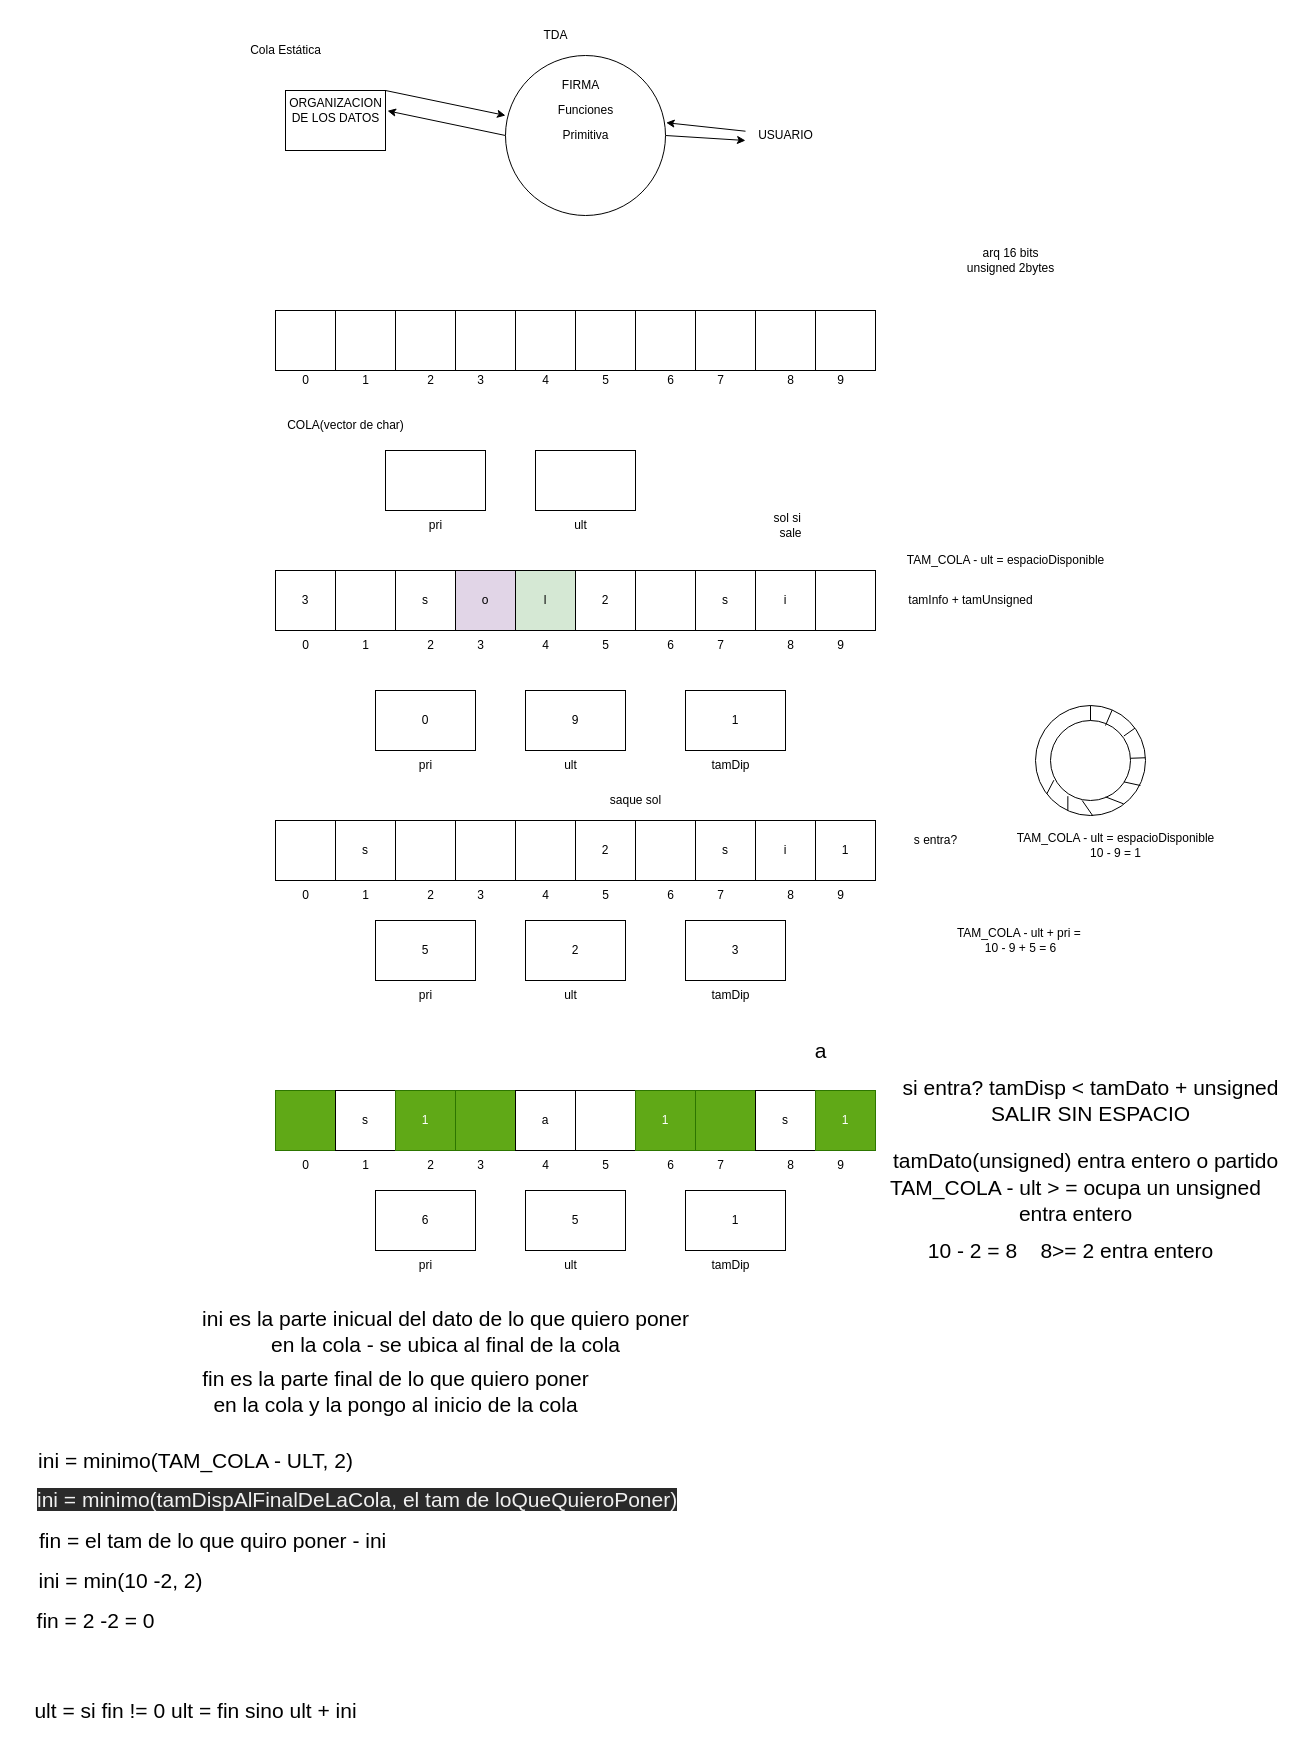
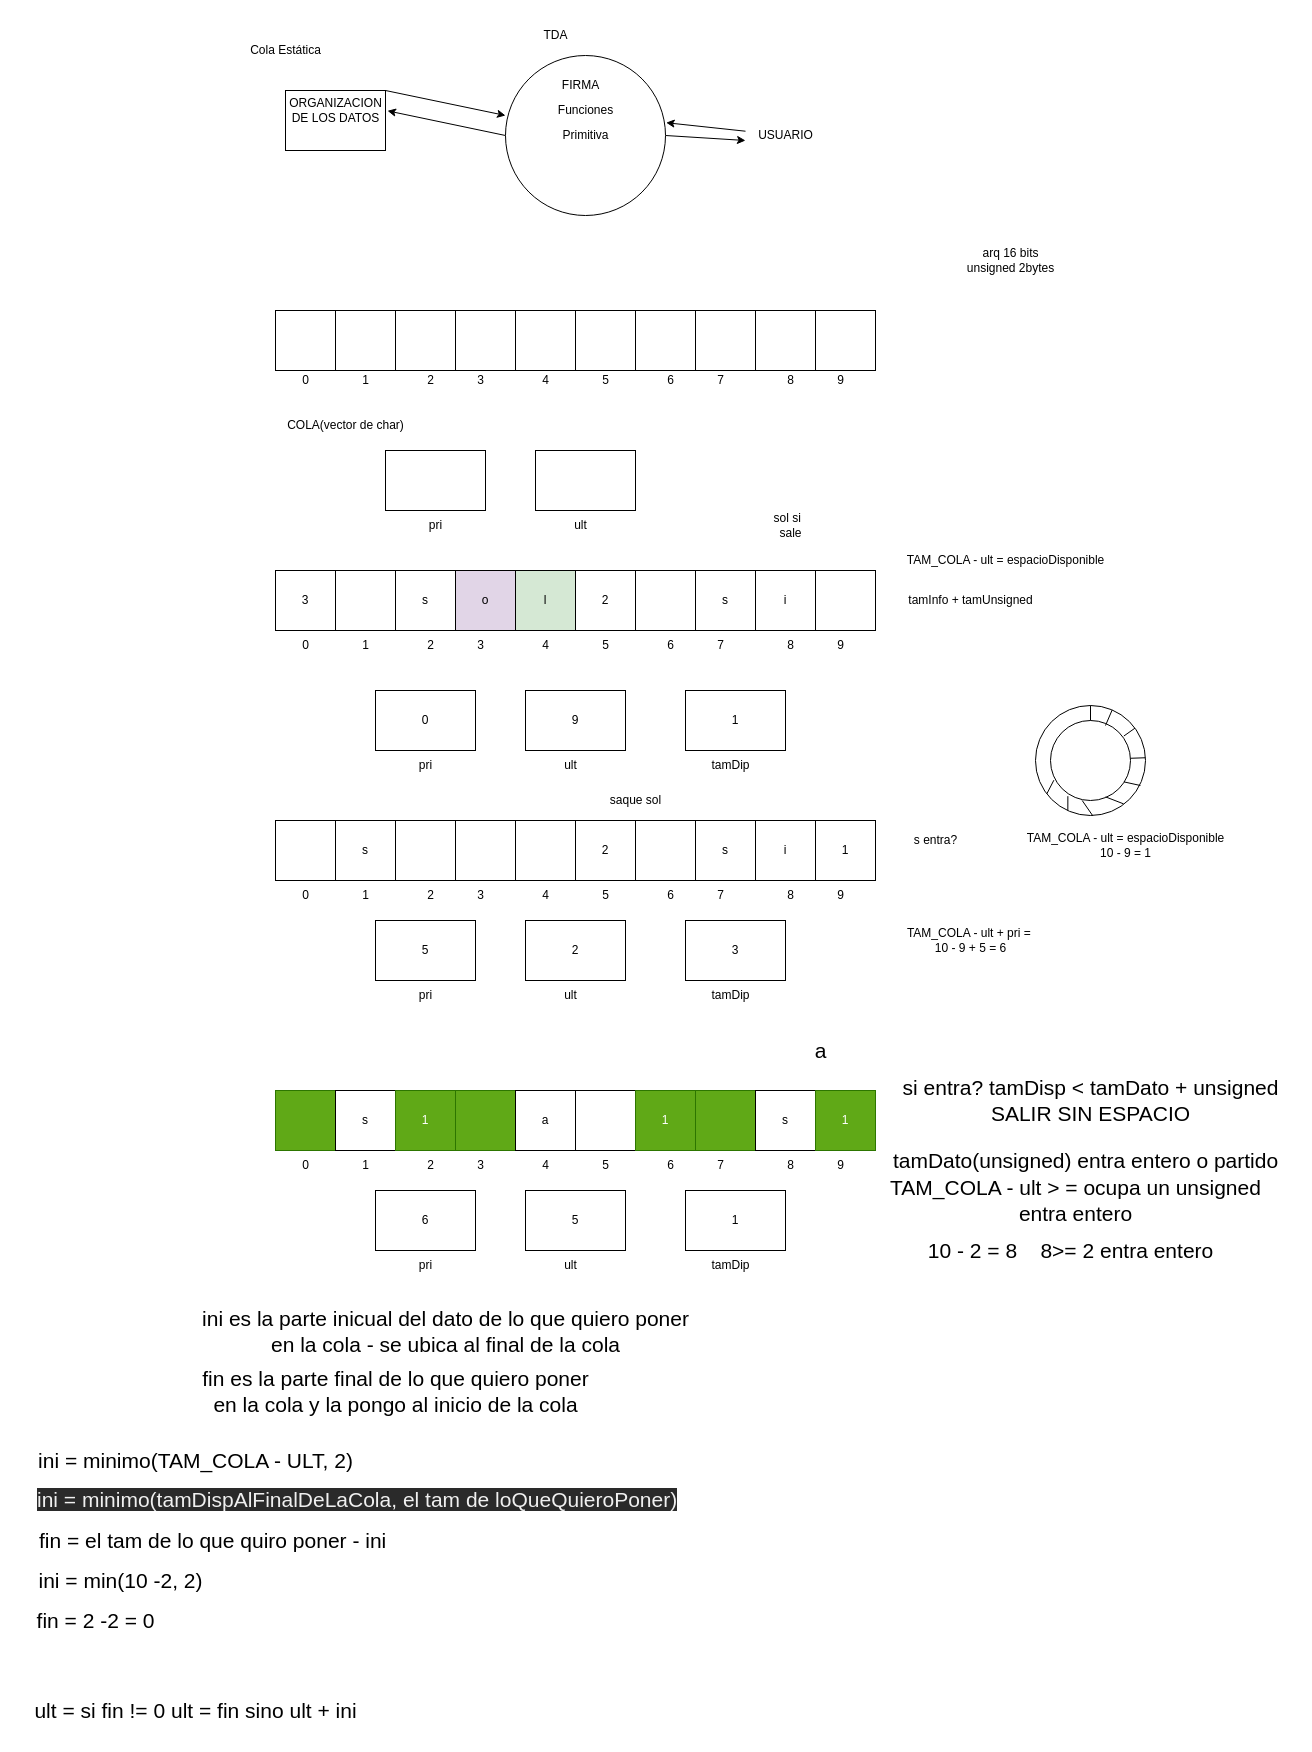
- <mxCell id="105" value="TAM_COLA - ult = espacioDisponible&lt;br&gt;10 - 9 = 1" style="text;html=1;align=center;verticalAlign=middle;resizable=0;points=[];autosize=1;strokeColor=none;fillColor=none;" vertex="1" parent="1"><mxGeometry x="1005" y="825" width="220" height="40" as="geometry" /></mxCell>
+ <mxCell id="105" value="TAM_COLA - ult = espacioDisponible&lt;br&gt;10 - 9 = 1" style="text;html=1;align=center;verticalAlign=middle;resizable=0;points=[];autosize=1;strokeColor=none;fillColor=none;" vertex="1" parent="1"><mxGeometry x="1015" y="825" width="220" height="40" as="geometry" /></mxCell>
- <mxCell id="119" value="TAM_COLA - ult + pri =&amp;nbsp;&lt;br&gt;10 - 9 + 5 = 6" style="text;html=1;align=center;verticalAlign=middle;resizable=0;points=[];autosize=1;strokeColor=none;fillColor=none;" vertex="1" parent="1"><mxGeometry x="945" y="920" width="150" height="40" as="geometry" /></mxCell>
+ <mxCell id="119" value="TAM_COLA - ult + pri =&amp;nbsp;&lt;br&gt;10 - 9 + 5 = 6" style="text;html=1;align=center;verticalAlign=middle;resizable=0;points=[];autosize=1;strokeColor=none;fillColor=none;" vertex="1" parent="1"><mxGeometry x="895" y="920" width="150" height="40" as="geometry" /></mxCell>
